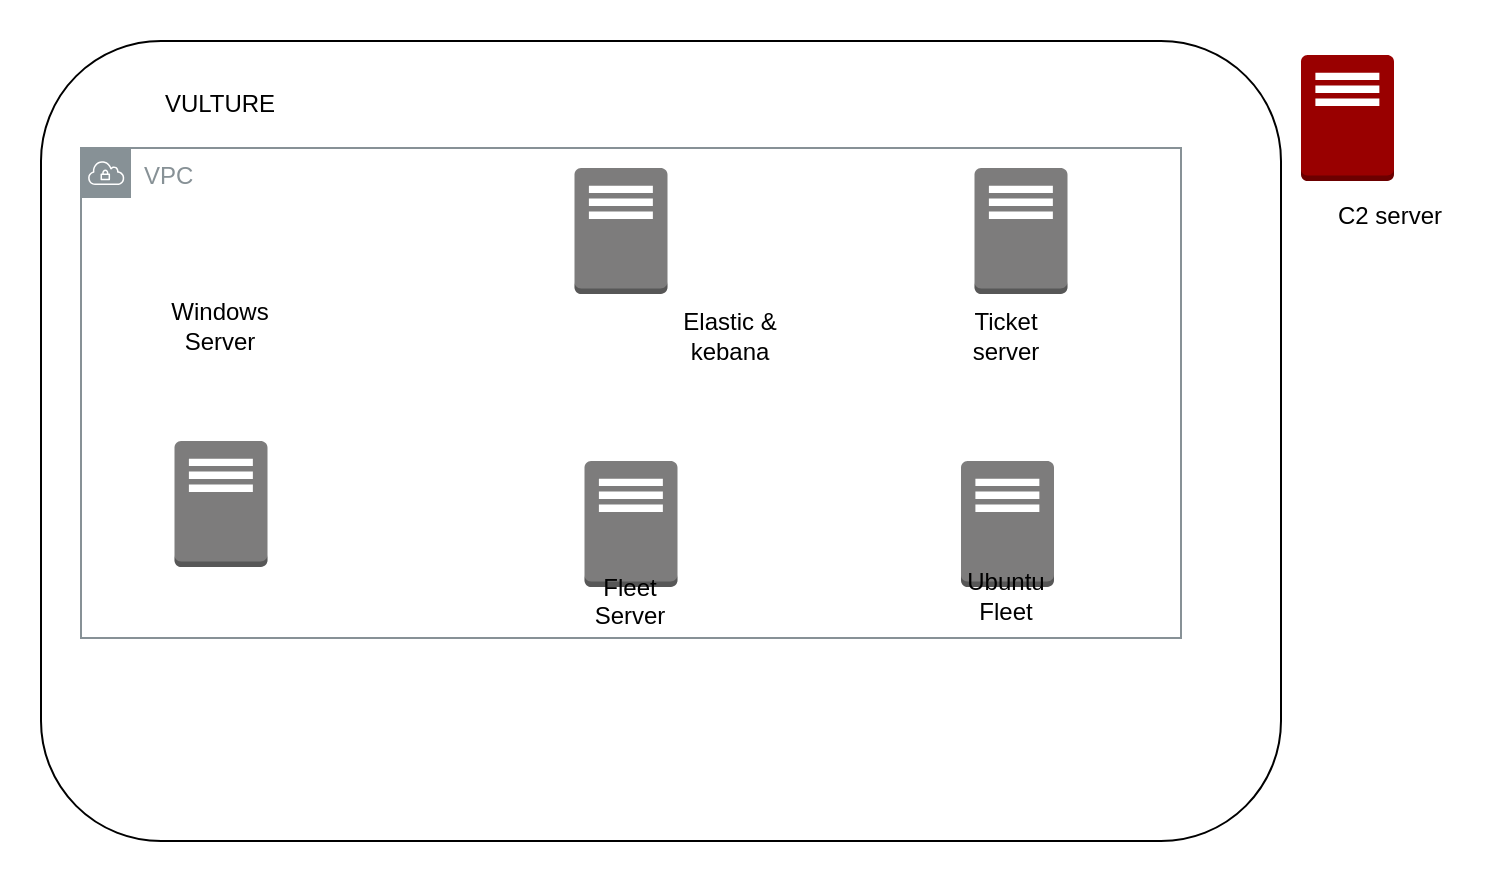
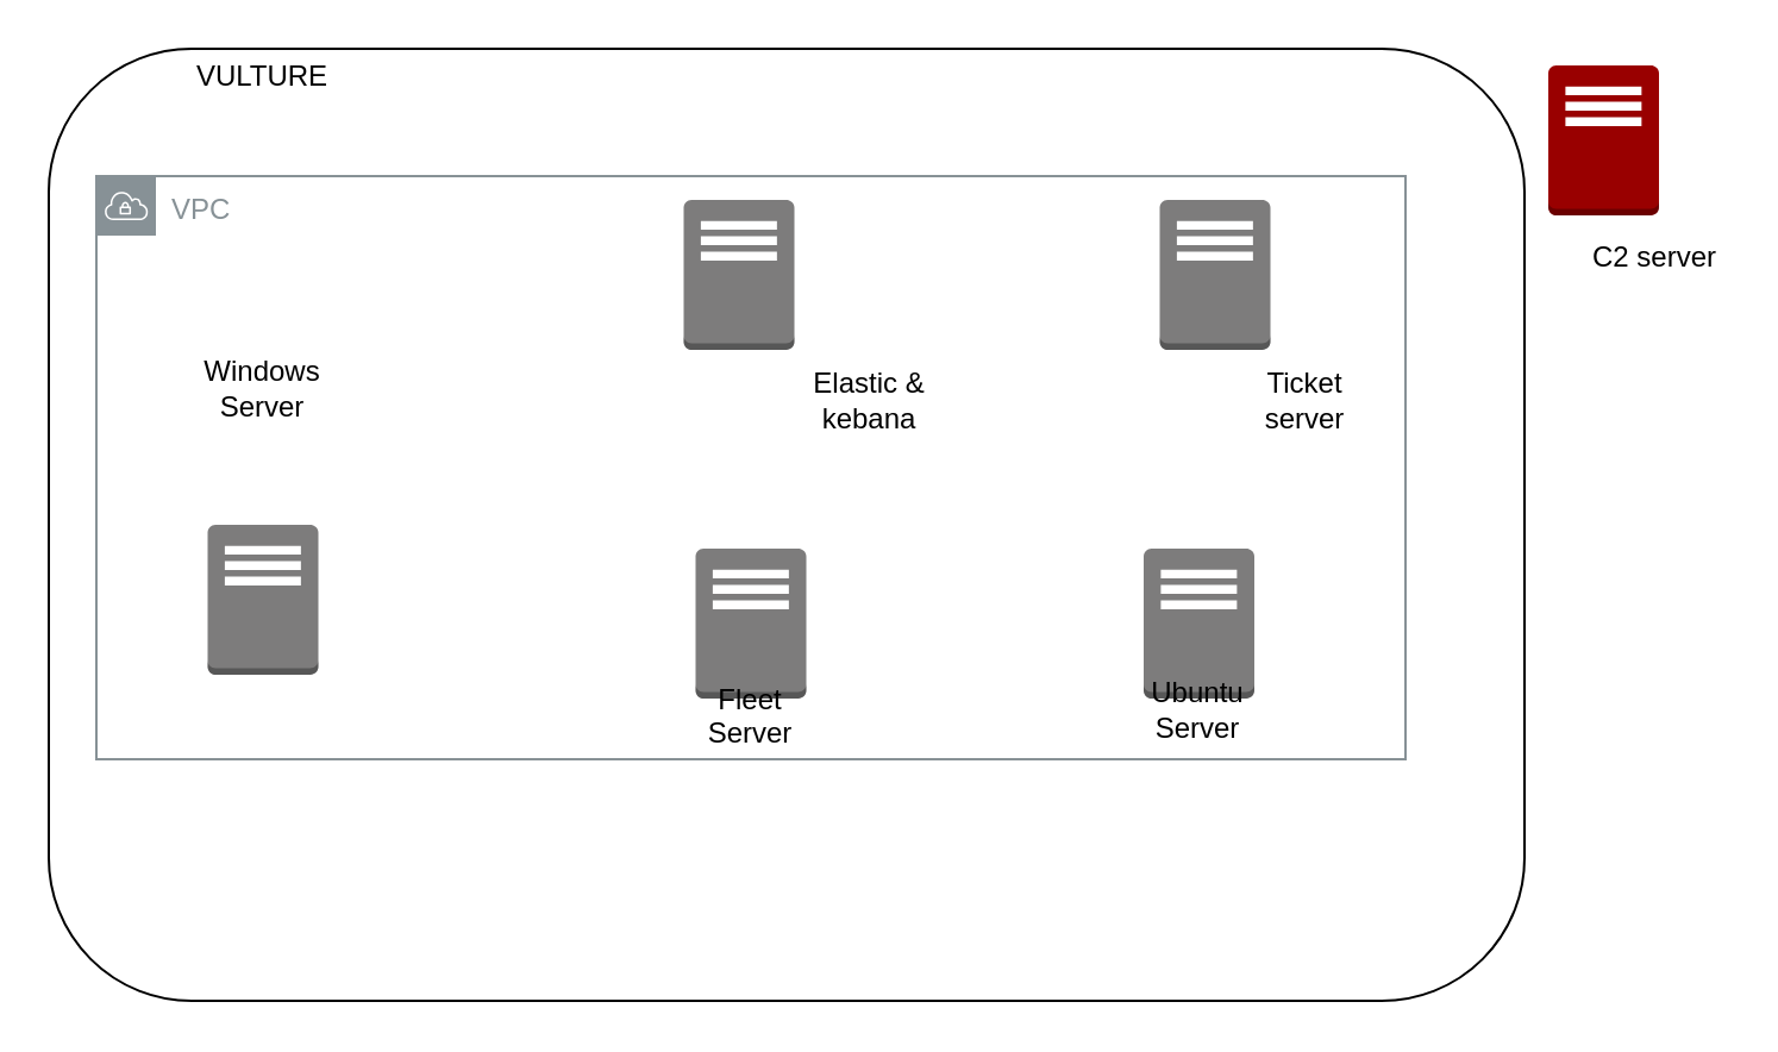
- <mxCell id="10" value="VULTURE&lt;div&gt;&lt;br&gt;&lt;/div&gt;" style="text;html=1;align=center;verticalAlign=middle;whiteSpace=wrap;rounded=0;" parent="1" vertex="1"><mxGeometry x="80" y="43.5" width="60" height="30" as="geometry" /></mxCell>
+ <mxCell id="10" value="VULTURE&lt;div&gt;&lt;br&gt;&lt;/div&gt;" style="text;html=1;align=center;verticalAlign=middle;whiteSpace=wrap;rounded=0;" parent="1" vertex="1"><mxGeometry x="80" y="23.5" width="60" height="30" as="geometry" /></mxCell>
- <mxCell id="13" value="Ticket server" style="text;html=1;align=center;verticalAlign=middle;whiteSpace=wrap;rounded=0;" parent="1" vertex="1"><mxGeometry x="473.25" y="153" width="60" height="30" as="geometry" /></mxCell>
+ <mxCell id="13" value="Ticket server" style="text;html=1;align=center;verticalAlign=middle;whiteSpace=wrap;rounded=0;" parent="1" vertex="1"><mxGeometry x="518.25" y="153" width="60" height="30" as="geometry" /></mxCell>
- <mxCell id="16" value="Ubuntu Fleet" style="text;html=1;align=center;verticalAlign=middle;whiteSpace=wrap;rounded=0;" vertex="1" parent="1"><mxGeometry x="473.25" y="283" width="60" height="30" as="geometry" /></mxCell>
+ <mxCell id="16" value="Ubuntu Server" style="text;html=1;align=center;verticalAlign=middle;whiteSpace=wrap;rounded=0;" vertex="1" parent="1"><mxGeometry x="473.25" y="283" width="60" height="30" as="geometry" /></mxCell>
